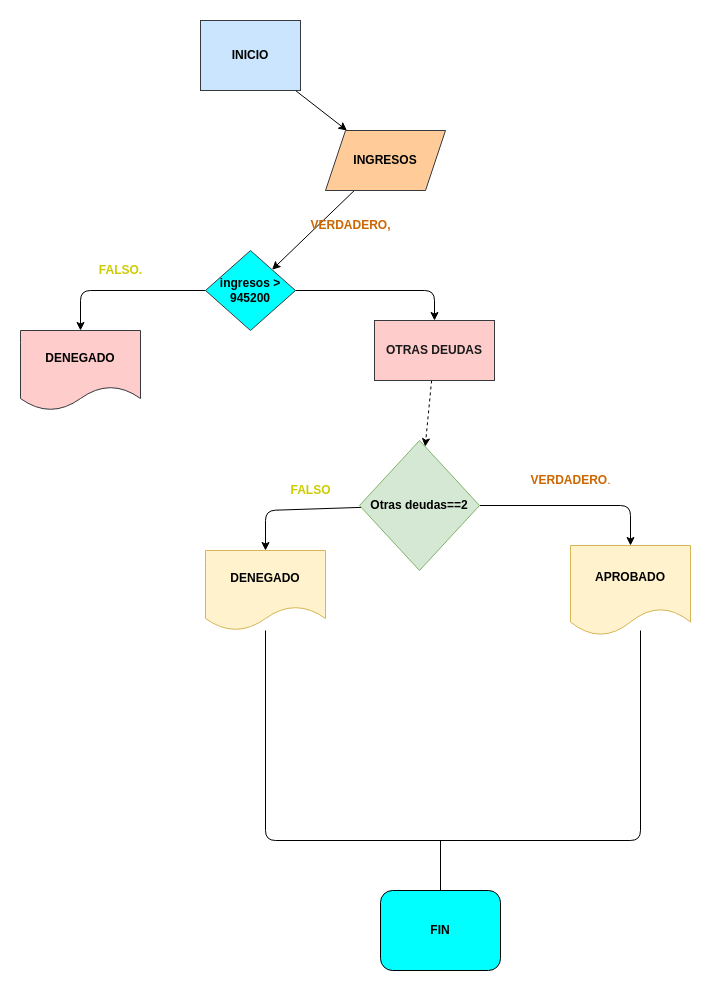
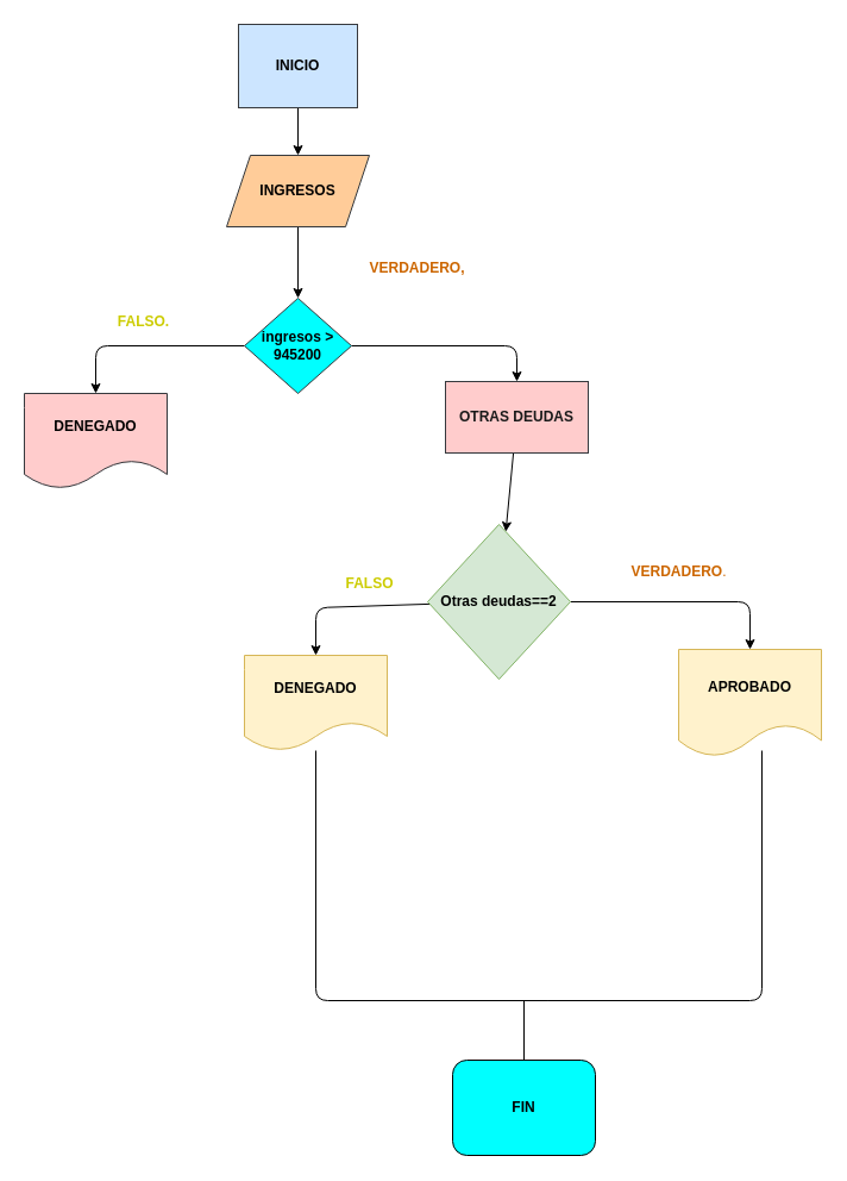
- <mxCell id="5" value="&lt;b&gt;&lt;font color=&quot;#000000&quot;&gt;INGRESOS&lt;/font&gt;&lt;/b&gt;" style="shape=parallelogram;perimeter=parallelogramPerimeter;whiteSpace=wrap;html=1;fixedSize=1;fillColor=#ffcc99;strokeColor=#36393d;" parent="1" vertex="1"><mxGeometry x="325" y="130" width="120" height="60" as="geometry" /></mxCell>
+ <mxCell id="5" value="&lt;b&gt;&lt;font color=&quot;#000000&quot;&gt;INGRESOS&lt;/font&gt;&lt;/b&gt;" style="shape=parallelogram;perimeter=parallelogramPerimeter;whiteSpace=wrap;html=1;fixedSize=1;fillColor=#ffcc99;strokeColor=#36393d;" parent="1" vertex="1"><mxGeometry x="190" y="130" width="120" height="60" as="geometry" /></mxCell>
- <mxCell id="10" value="" style="edgeStyle=none;html=1;dashed=1;" parent="1" source="11" target="14" edge="1"><mxGeometry relative="1" as="geometry" /></mxCell>
+ <mxCell id="10" value="" style="edgeStyle=none;html=1;" parent="1" source="11" target="14" edge="1"><mxGeometry relative="1" as="geometry" /></mxCell>
